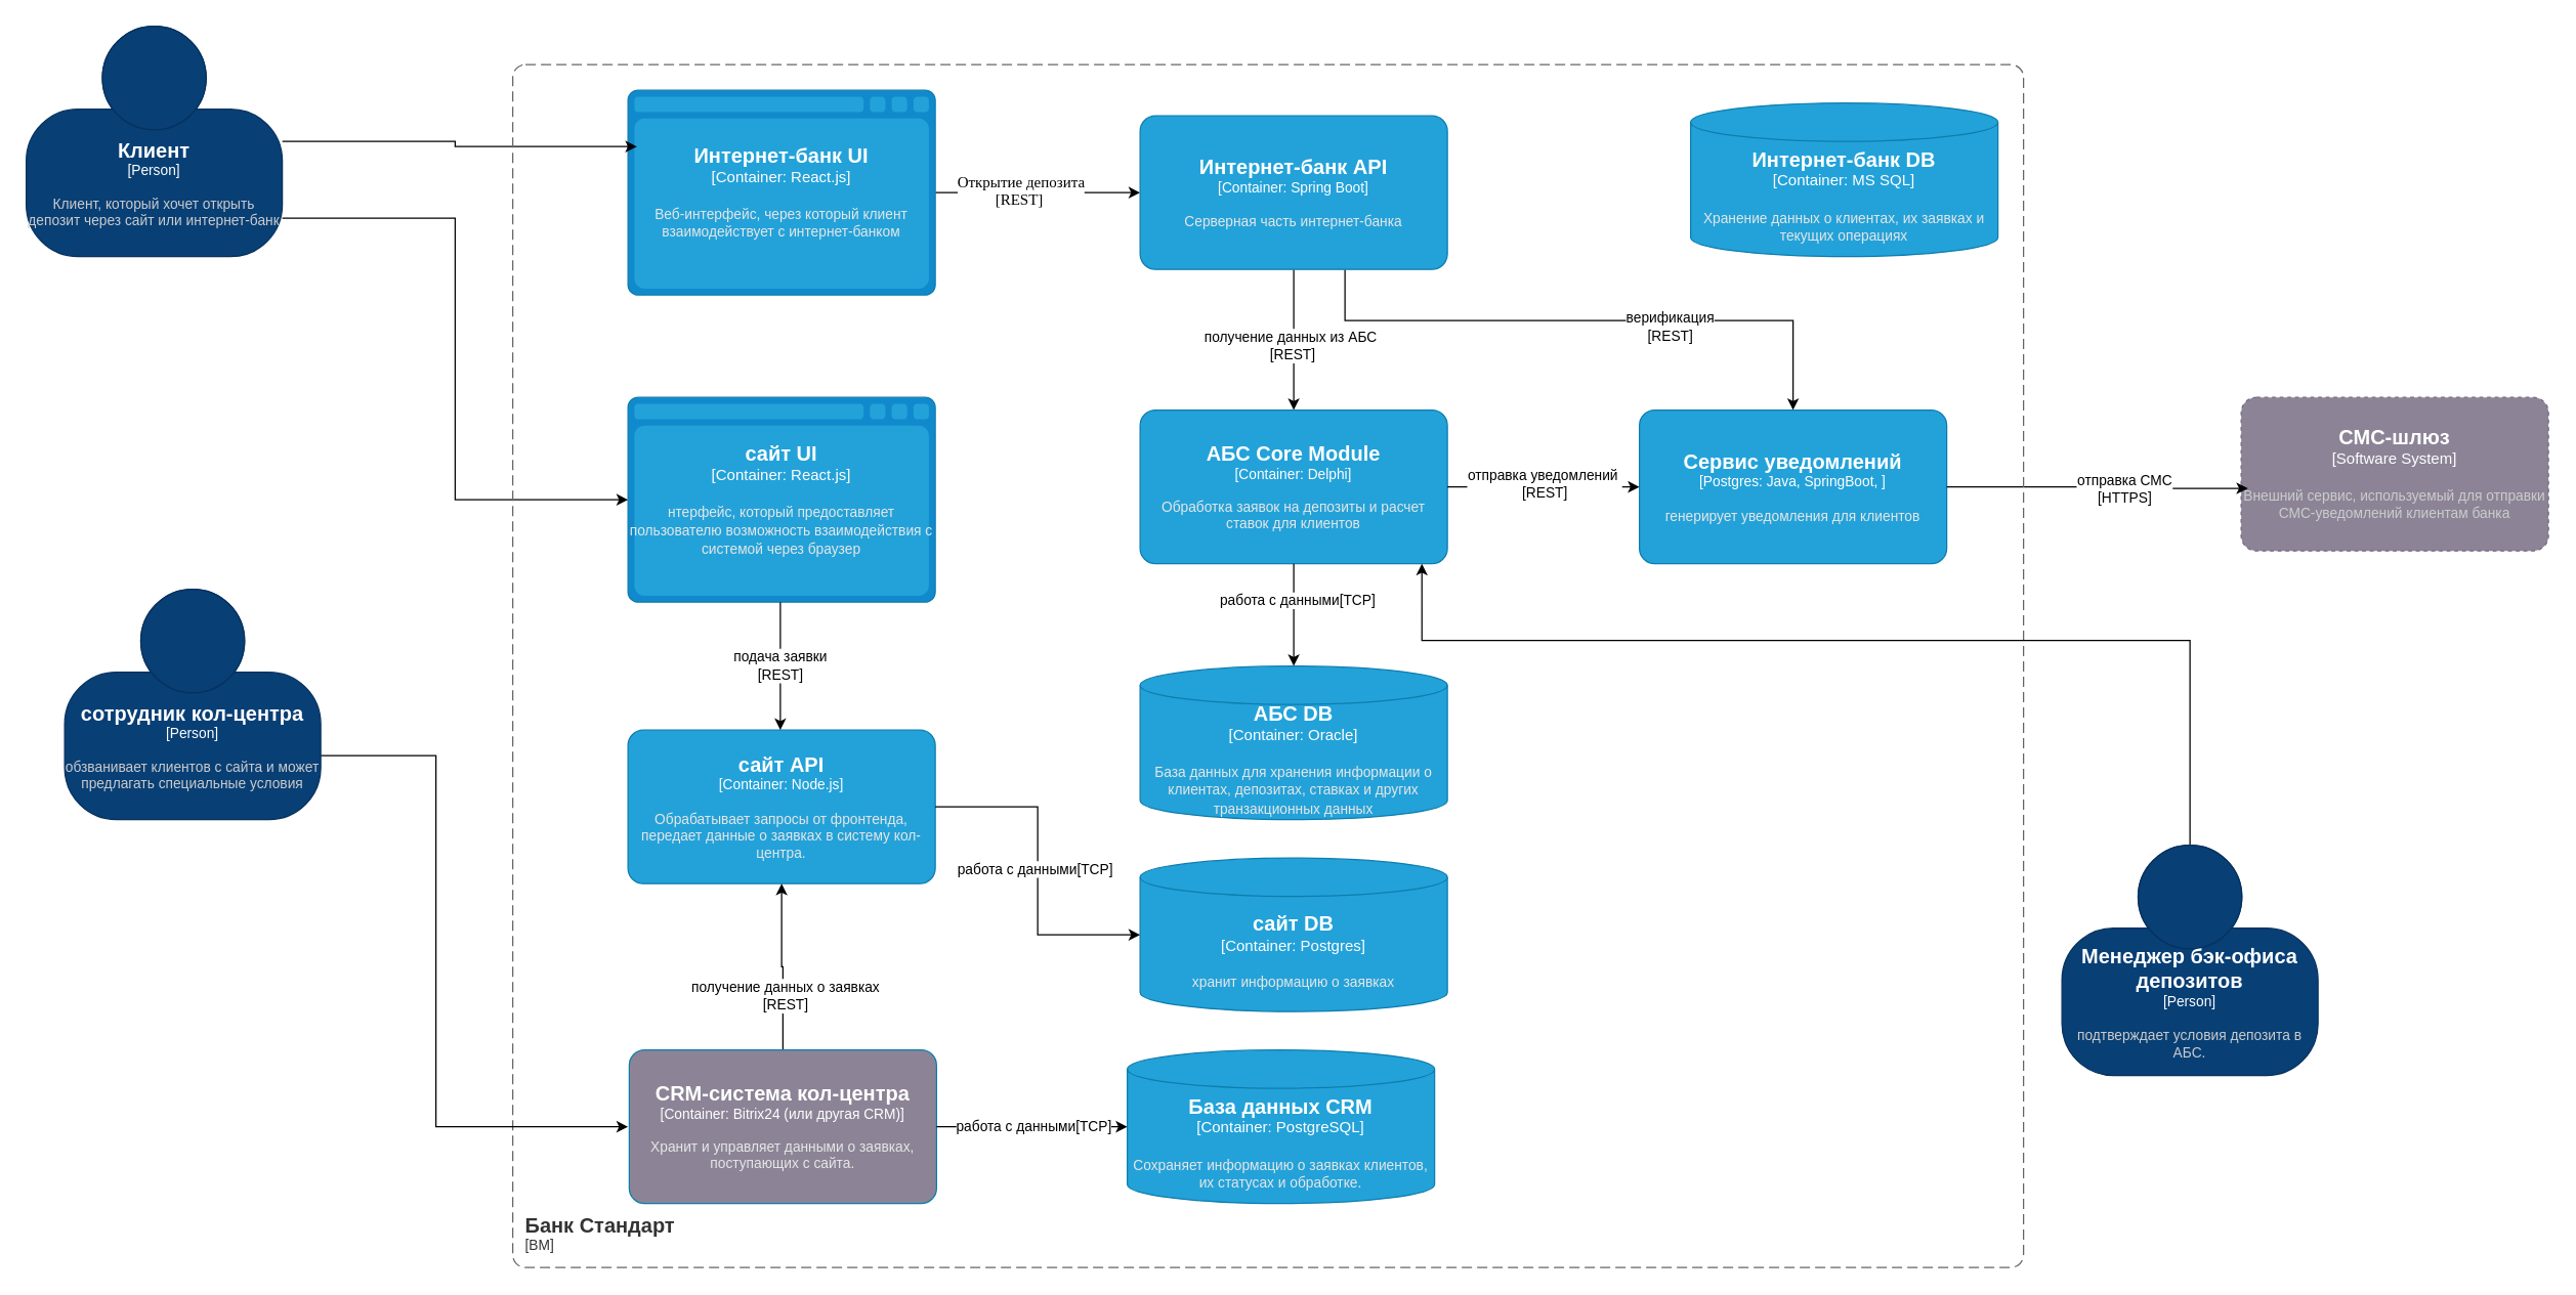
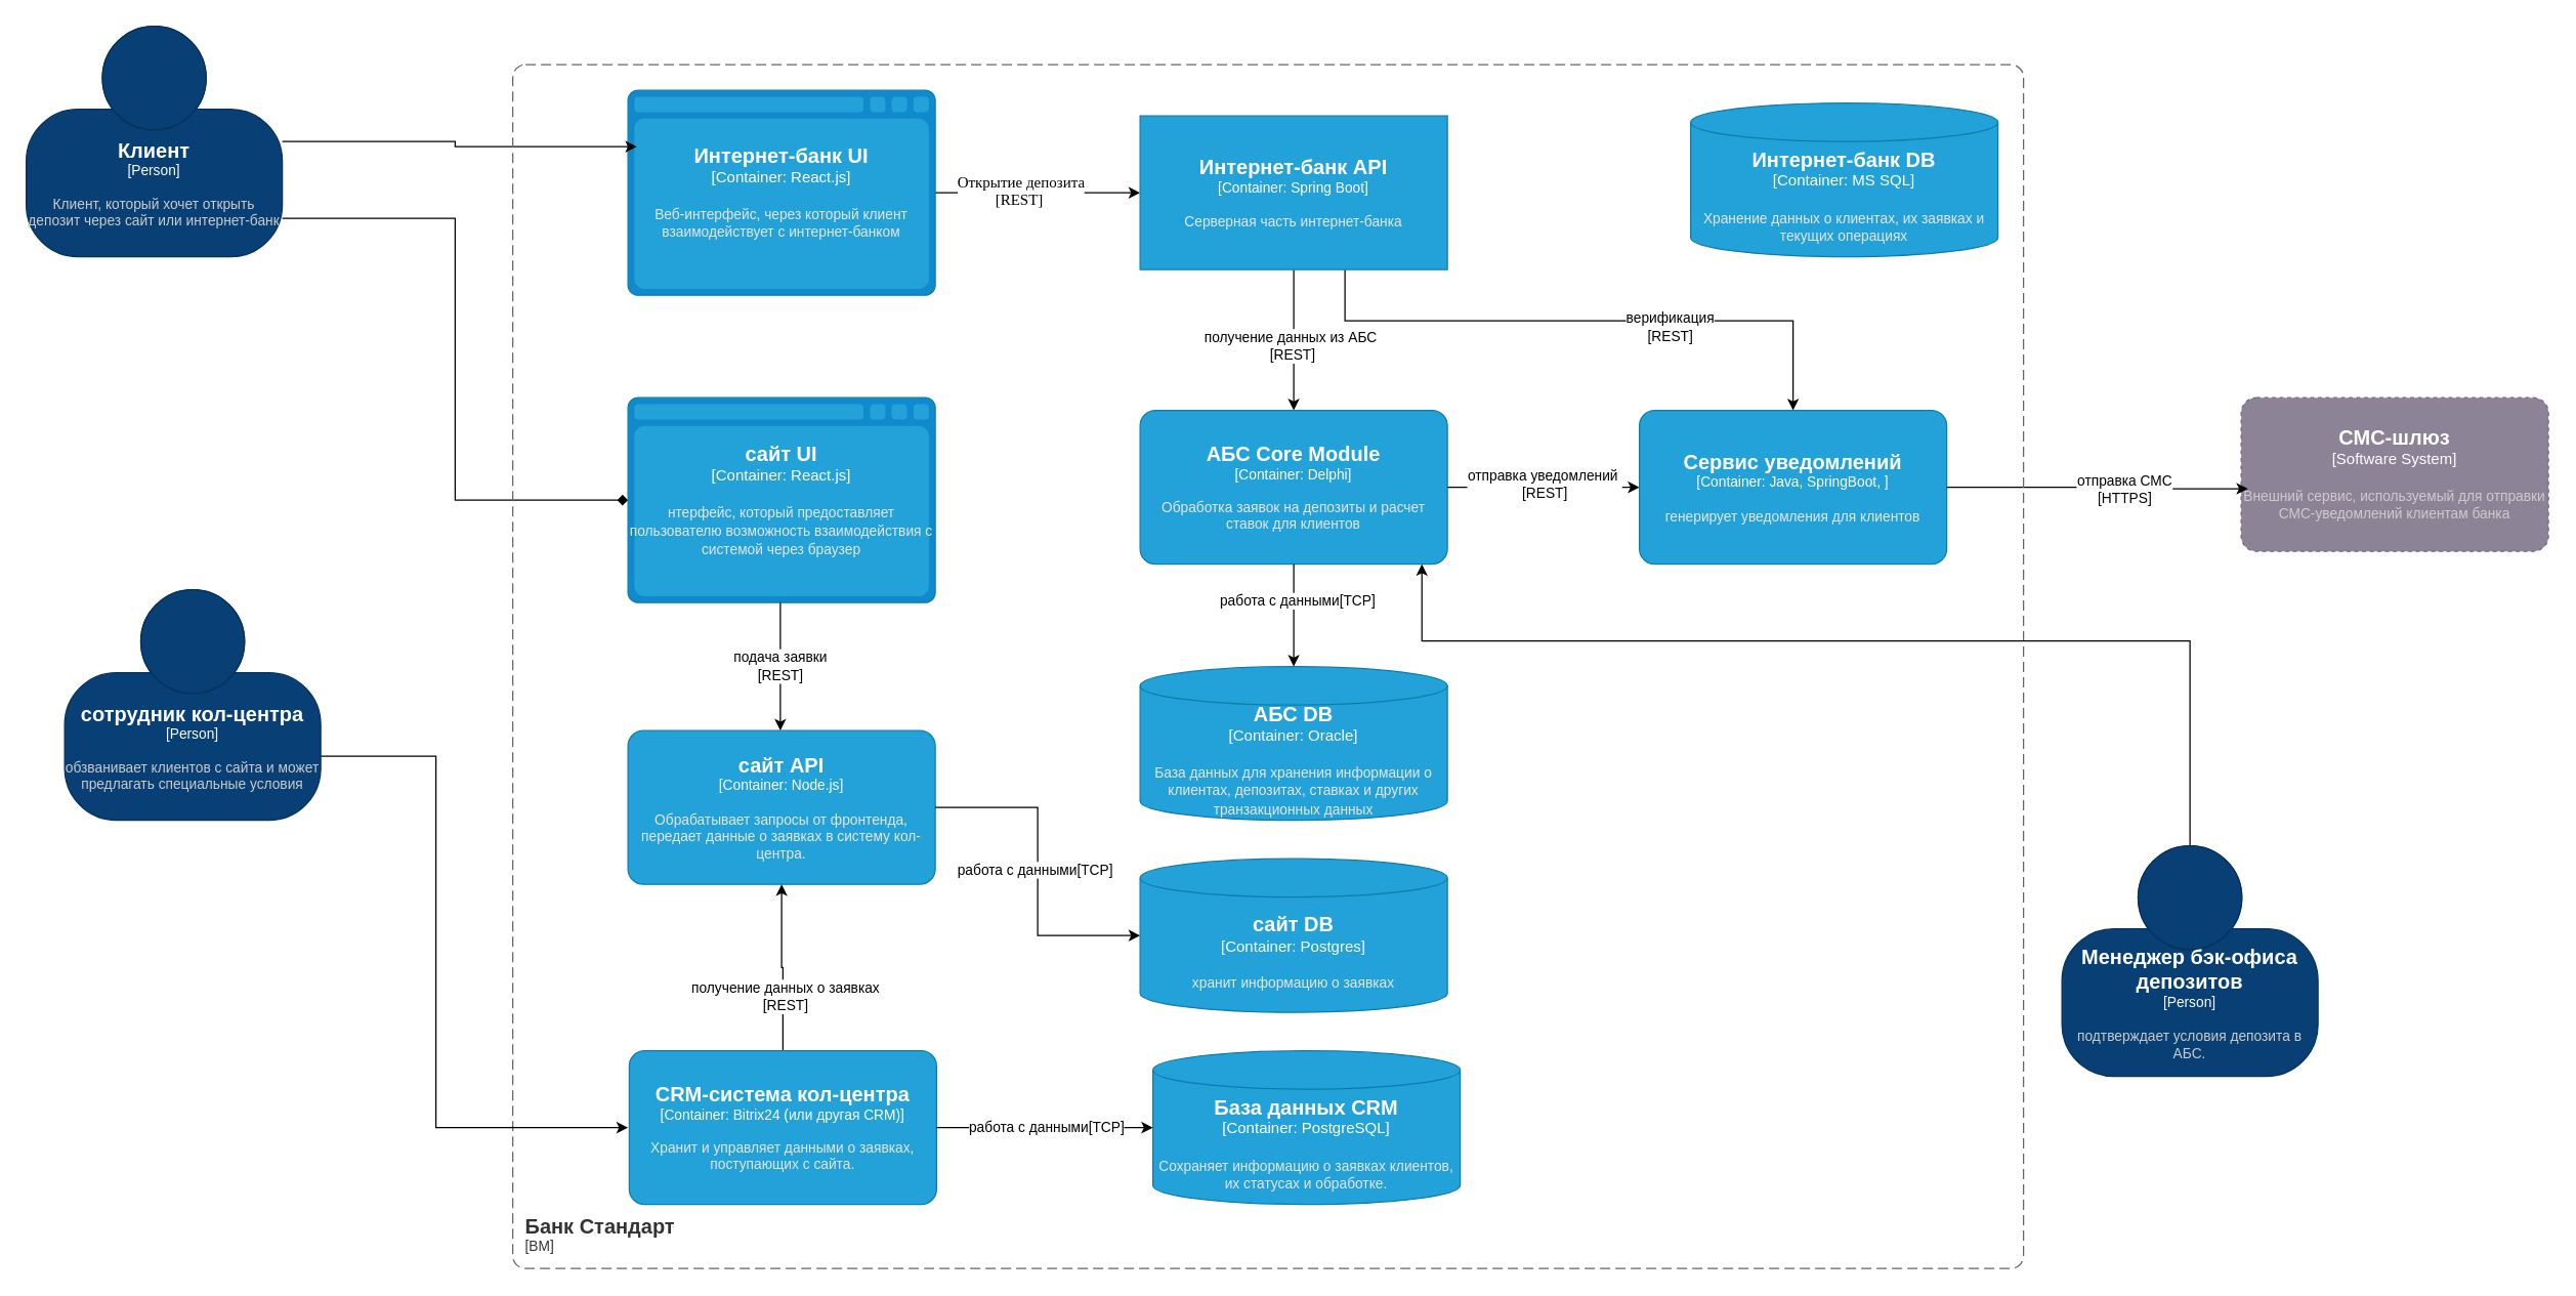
- <mxCell id="10" value="&lt;font style=&quot;font-size: 16px&quot;&gt;&lt;b&gt;Интернет-банк API&lt;/b&gt;&lt;/font&gt;&lt;div&gt;[Container: Spring Boot]&lt;/div&gt;&lt;br&gt;&lt;div&gt;&lt;font style=&quot;font-size: 11px&quot;&gt;&lt;font color=&quot;#E6E6E6&quot;&gt;Серверная часть интернет-банка&lt;/font&gt;&lt;/div&gt;" style="rounded=1;whiteSpace=wrap;html=1;fontSize=11;labelBackgroundColor=none;fillColor=#23A2D9;fontColor=#ffffff;align=center;arcSize=10;strokeColor=#0E7DAD;metaEdit=1;resizable=0;points=[[0.25,0,0],[0.5,0,0],[0.75,0,0],[1,0.25,0],[1,0.5,0],[1,0.75,0],[0.75,1,0],[0.5,1,0],[0.25,1,0],[0,0.75,0],[0,0.5,0],[0,0.25,0]];" vertex="1" parent="1"><mxGeometry x="890" y="90" width="240" height="120" as="geometry" /></mxCell>
+ <mxCell id="10" value="&lt;font style=&quot;font-size: 16px&quot;&gt;&lt;b&gt;Интернет-банк API&lt;/b&gt;&lt;/font&gt;&lt;div&gt;[Container: Spring Boot]&lt;/div&gt;&lt;br&gt;&lt;div&gt;&lt;font style=&quot;font-size: 11px&quot;&gt;&lt;font color=&quot;#E6E6E6&quot;&gt;Серверная часть интернет-банка&lt;/font&gt;&lt;/div&gt;" style="whiteSpace=wrap;html=1;fontSize=11;labelBackgroundColor=none;fillColor=#23A2D9;fontColor=#ffffff;align=center;arcSize=10;strokeColor=#0E7DAD;metaEdit=1;resizable=0;points=[[0.25,0,0],[0.5,0,0],[0.75,0,0],[1,0.25,0],[1,0.5,0],[1,0.75,0],[0.75,1,0],[0.5,1,0],[0.25,1,0],[0,0.75,0],[0,0.5,0],[0,0.25,0]];rounded=0;" vertex="1" parent="1"><mxGeometry x="890" y="90" width="240" height="120" as="geometry" /></mxCell>
- <mxCell id="16" value="&lt;font style=&quot;font-size: 16px&quot;&gt;&lt;b&gt;Сервис уведомлений&lt;/b&gt;&lt;/font&gt;&lt;div&gt;[Postgres: Java, SpringBoot, ]&lt;/div&gt;&lt;br&gt;&lt;div&gt;&lt;font style=&quot;font-size: 11px&quot;&gt;&lt;font color=&quot;#E6E6E6&quot;&gt;генерирует уведомления для клиентов&lt;/font&gt;&lt;/div&gt;" style="rounded=1;whiteSpace=wrap;html=1;fontSize=11;labelBackgroundColor=none;fillColor=#23A2D9;fontColor=#ffffff;align=center;arcSize=10;strokeColor=#0E7DAD;metaEdit=1;resizable=0;points=[[0.25,0,0],[0.5,0,0],[0.75,0,0],[1,0.25,0],[1,0.5,0],[1,0.75,0],[0.75,1,0],[0.5,1,0],[0.25,1,0],[0,0.75,0],[0,0.5,0],[0,0.25,0]];" vertex="1" parent="1"><mxGeometry x="1280" y="320" width="240" height="120" as="geometry" /></mxCell>
+ <mxCell id="16" value="&lt;font style=&quot;font-size: 16px&quot;&gt;&lt;b&gt;Сервис уведомлений&lt;/b&gt;&lt;/font&gt;&lt;div&gt;[Container: Java, SpringBoot, ]&lt;/div&gt;&lt;br&gt;&lt;div&gt;&lt;font style=&quot;font-size: 11px&quot;&gt;&lt;font color=&quot;#E6E6E6&quot;&gt;генерирует уведомления для клиентов&lt;/font&gt;&lt;/div&gt;" style="rounded=1;whiteSpace=wrap;html=1;fontSize=11;labelBackgroundColor=none;fillColor=#23A2D9;fontColor=#ffffff;align=center;arcSize=10;strokeColor=#0E7DAD;metaEdit=1;resizable=0;points=[[0.25,0,0],[0.5,0,0],[0.75,0,0],[1,0.25,0],[1,0.5,0],[1,0.75,0],[0.75,1,0],[0.5,1,0],[0.25,1,0],[0,0.75,0],[0,0.5,0],[0,0.25,0]];" vertex="1" parent="1"><mxGeometry x="1280" y="320" width="240" height="120" as="geometry" /></mxCell>
- <mxCell id="30" style="edgeStyle=orthogonalEdgeStyle;rounded=0;orthogonalLoop=1;jettySize=auto;html=1;entryX=0;entryY=0.5;entryDx=0;entryDy=0;entryPerimeter=0;" edge="1" parent="1" source="2" target="23"><mxGeometry relative="1" as="geometry"><Array as="points"><mxPoint x="355" y="170" /><mxPoint x="355" y="390" /></Array></mxGeometry></mxCell>
+ <mxCell id="30" style="edgeStyle=orthogonalEdgeStyle;rounded=0;orthogonalLoop=1;jettySize=auto;html=1;entryX=0;entryY=0.5;entryDx=0;entryDy=0;entryPerimeter=0;endArrow=diamond;" edge="1" parent="1" source="2" target="23"><mxGeometry relative="1" as="geometry"><Array as="points"><mxPoint x="355" y="170" /><mxPoint x="355" y="390" /></Array></mxGeometry></mxCell>
- <mxCell id="28" value="&lt;font style=&quot;font-size: 16px&quot;&gt;&lt;b&gt;CRM-система кол-центра&lt;/b&gt;&lt;/font&gt;&lt;div&gt;[Container: Bitrix24 (или другая CRM)]&lt;/div&gt;&lt;br&gt;&lt;div&gt;&lt;font style=&quot;font-size: 11px&quot;&gt;&lt;font color=&quot;#E6E6E6&quot;&gt;Хранит и управляет данными о заявках, поступающих с сайта.&lt;/font&gt;&lt;/div&gt;" style="rounded=1;whiteSpace=wrap;html=1;fontSize=11;labelBackgroundColor=none;fillColor=#8c8496;fontColor=#ffffff;align=center;arcSize=10;strokeColor=#0E7DAD;metaEdit=1;resizable=0;points=[[0.25,0,0],[0.5,0,0],[0.75,0,0],[1,0.25,0],[1,0.5,0],[1,0.75,0],[0.75,1,0],[0.5,1,0],[0.25,1,0],[0,0.75,0],[0,0.5,0],[0,0.25,0]];" vertex="1" parent="1"><mxGeometry x="491" y="820" width="240" height="120" as="geometry" /></mxCell>
+ <mxCell id="28" value="&lt;font style=&quot;font-size: 16px&quot;&gt;&lt;b&gt;CRM-система кол-центра&lt;/b&gt;&lt;/font&gt;&lt;div&gt;[Container: Bitrix24 (или другая CRM)]&lt;/div&gt;&lt;br&gt;&lt;div&gt;&lt;font style=&quot;font-size: 11px&quot;&gt;&lt;font color=&quot;#E6E6E6&quot;&gt;Хранит и управляет данными о заявках, поступающих с сайта.&lt;/font&gt;&lt;/div&gt;" style="rounded=1;whiteSpace=wrap;html=1;fontSize=11;labelBackgroundColor=none;fillColor=#23A2D9;fontColor=#ffffff;align=center;arcSize=10;strokeColor=#0E7DAD;metaEdit=1;resizable=0;points=[[0.25,0,0],[0.5,0,0],[0.75,0,0],[1,0.25,0],[1,0.5,0],[1,0.75,0],[0.75,1,0],[0.5,1,0],[0.25,1,0],[0,0.75,0],[0,0.5,0],[0,0.25,0]];" vertex="1" parent="1"><mxGeometry x="491" y="820" width="240" height="120" as="geometry" /></mxCell>
- <mxCell id="29" value="&lt;font style=&quot;font-size: 16px&quot;&gt;&lt;b&gt;База данных CRM&lt;/b&gt;&lt;/font&gt;&lt;div&gt;[Container:&amp;nbsp;PostgreSQL]&lt;/div&gt;&lt;br&gt;&lt;div&gt;&lt;font style=&quot;font-size: 11px&quot;&gt;&lt;font color=&quot;#E6E6E6&quot;&gt;Сохраняет информацию о заявках клиентов, их статусах и обработке.&lt;/font&gt;&lt;/div&gt;" style="shape=cylinder3;size=15;whiteSpace=wrap;html=1;boundedLbl=1;rounded=0;labelBackgroundColor=none;fillColor=#23A2D9;fontSize=12;fontColor=#ffffff;align=center;strokeColor=#0E7DAD;metaEdit=1;points=[[0.5,0,0],[1,0.25,0],[1,0.5,0],[1,0.75,0],[0.5,1,0],[0,0.75,0],[0,0.5,0],[0,0.25,0]];resizable=0;" vertex="1" parent="1"><mxGeometry x="880" y="820" width="240" height="120" as="geometry" /></mxCell>
+ <mxCell id="29" value="&lt;font style=&quot;font-size: 16px&quot;&gt;&lt;b&gt;База данных CRM&lt;/b&gt;&lt;/font&gt;&lt;div&gt;[Container:&amp;nbsp;PostgreSQL]&lt;/div&gt;&lt;br&gt;&lt;div&gt;&lt;font style=&quot;font-size: 11px&quot;&gt;&lt;font color=&quot;#E6E6E6&quot;&gt;Сохраняет информацию о заявках клиентов, их статусах и обработке.&lt;/font&gt;&lt;/div&gt;" style="shape=cylinder3;size=15;whiteSpace=wrap;html=1;boundedLbl=1;rounded=0;labelBackgroundColor=none;fillColor=#23A2D9;fontSize=12;fontColor=#ffffff;align=center;strokeColor=#0E7DAD;metaEdit=1;points=[[0.5,0,0],[1,0.25,0],[1,0.5,0],[1,0.75,0],[0.5,1,0],[0,0.75,0],[0,0.5,0],[0,0.25,0]];resizable=0;" vertex="1" parent="1"><mxGeometry x="900" y="820" width="240" height="120" as="geometry" /></mxCell>
